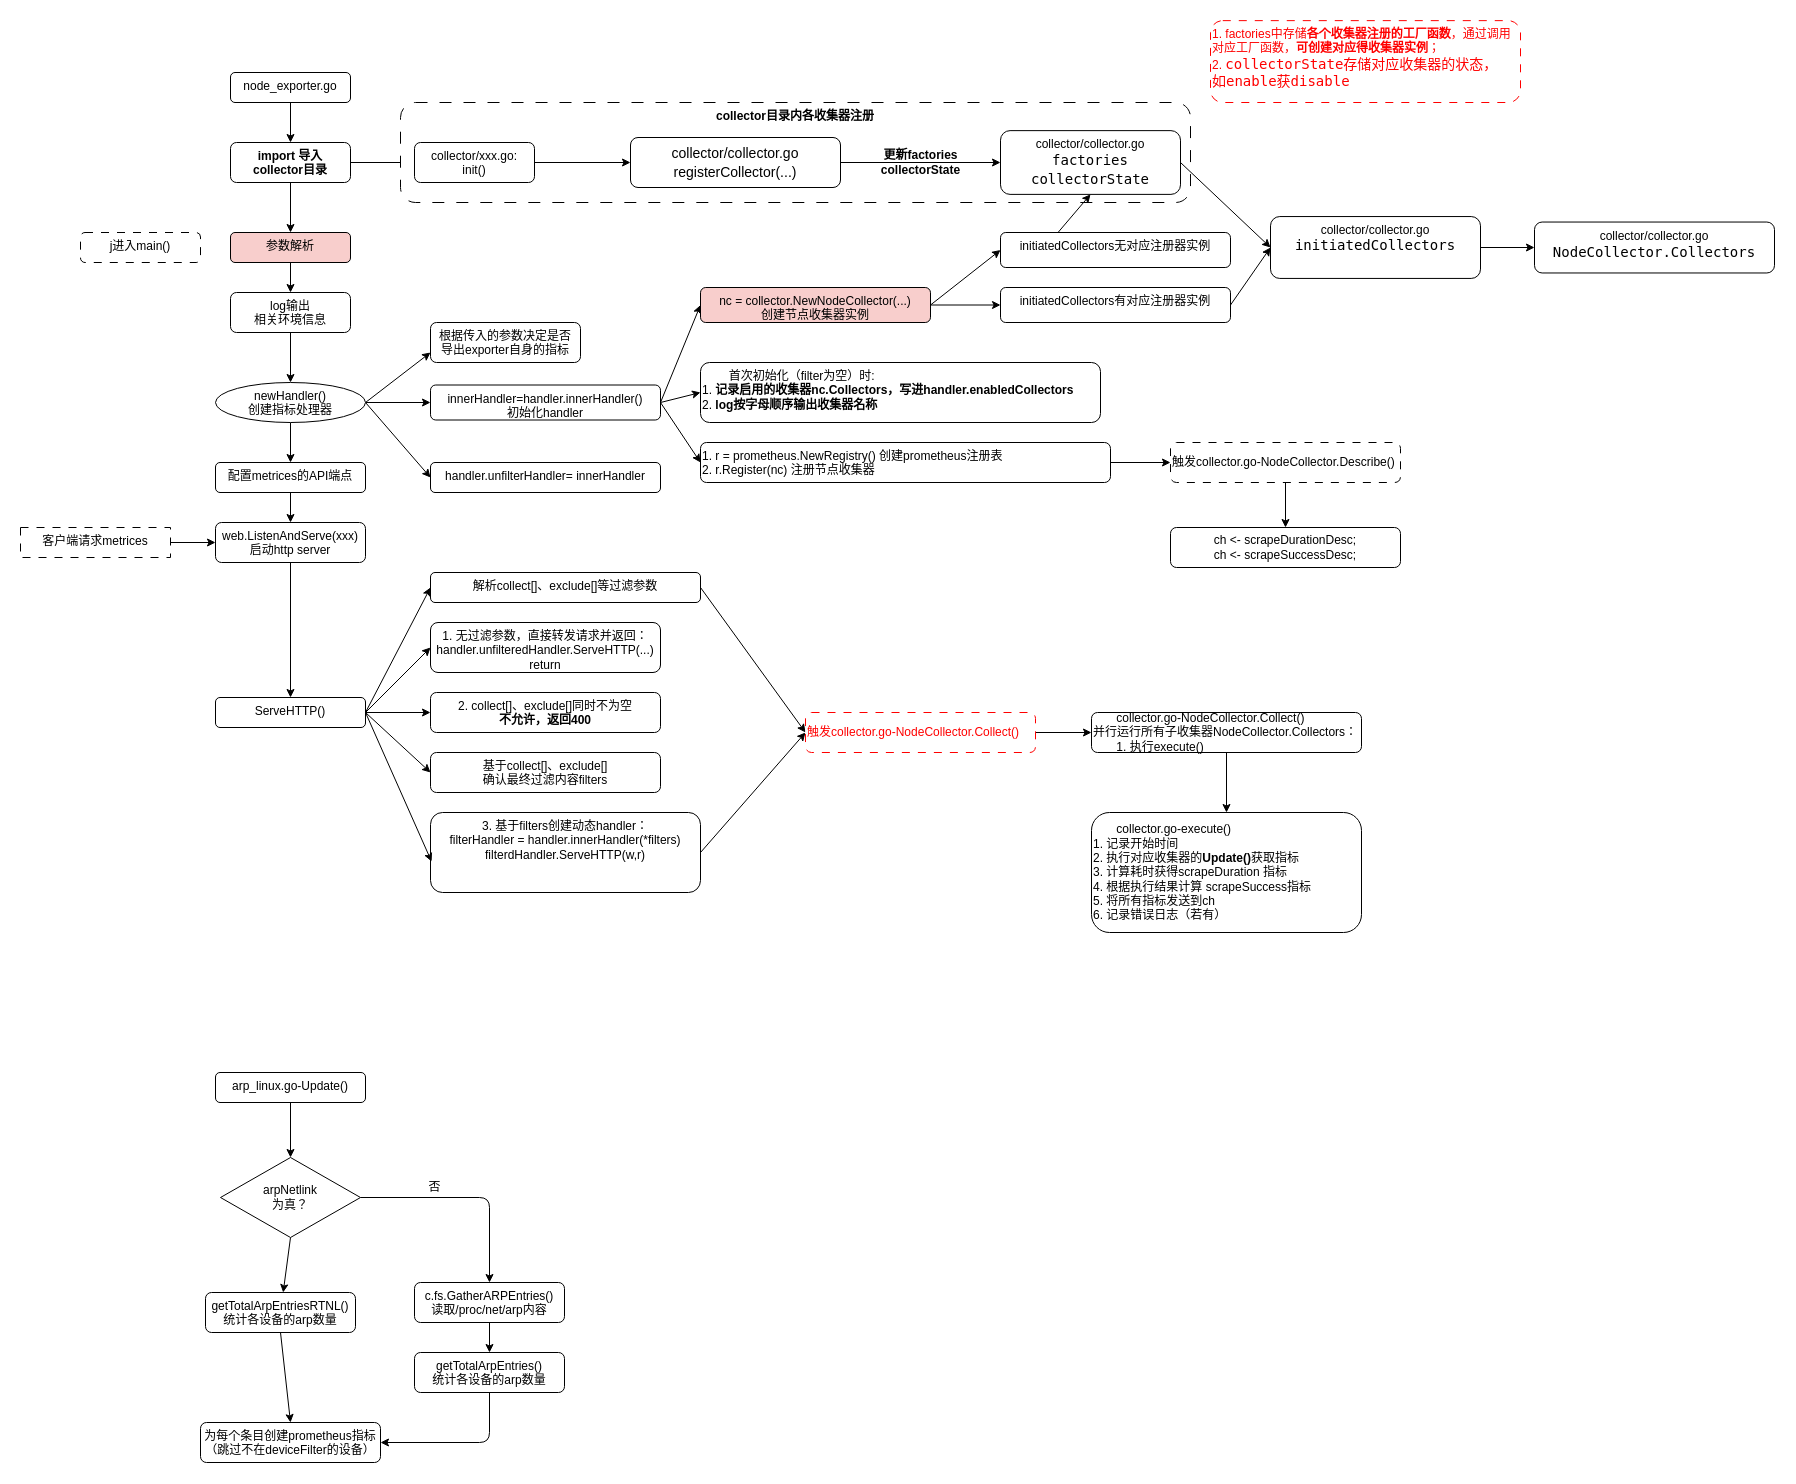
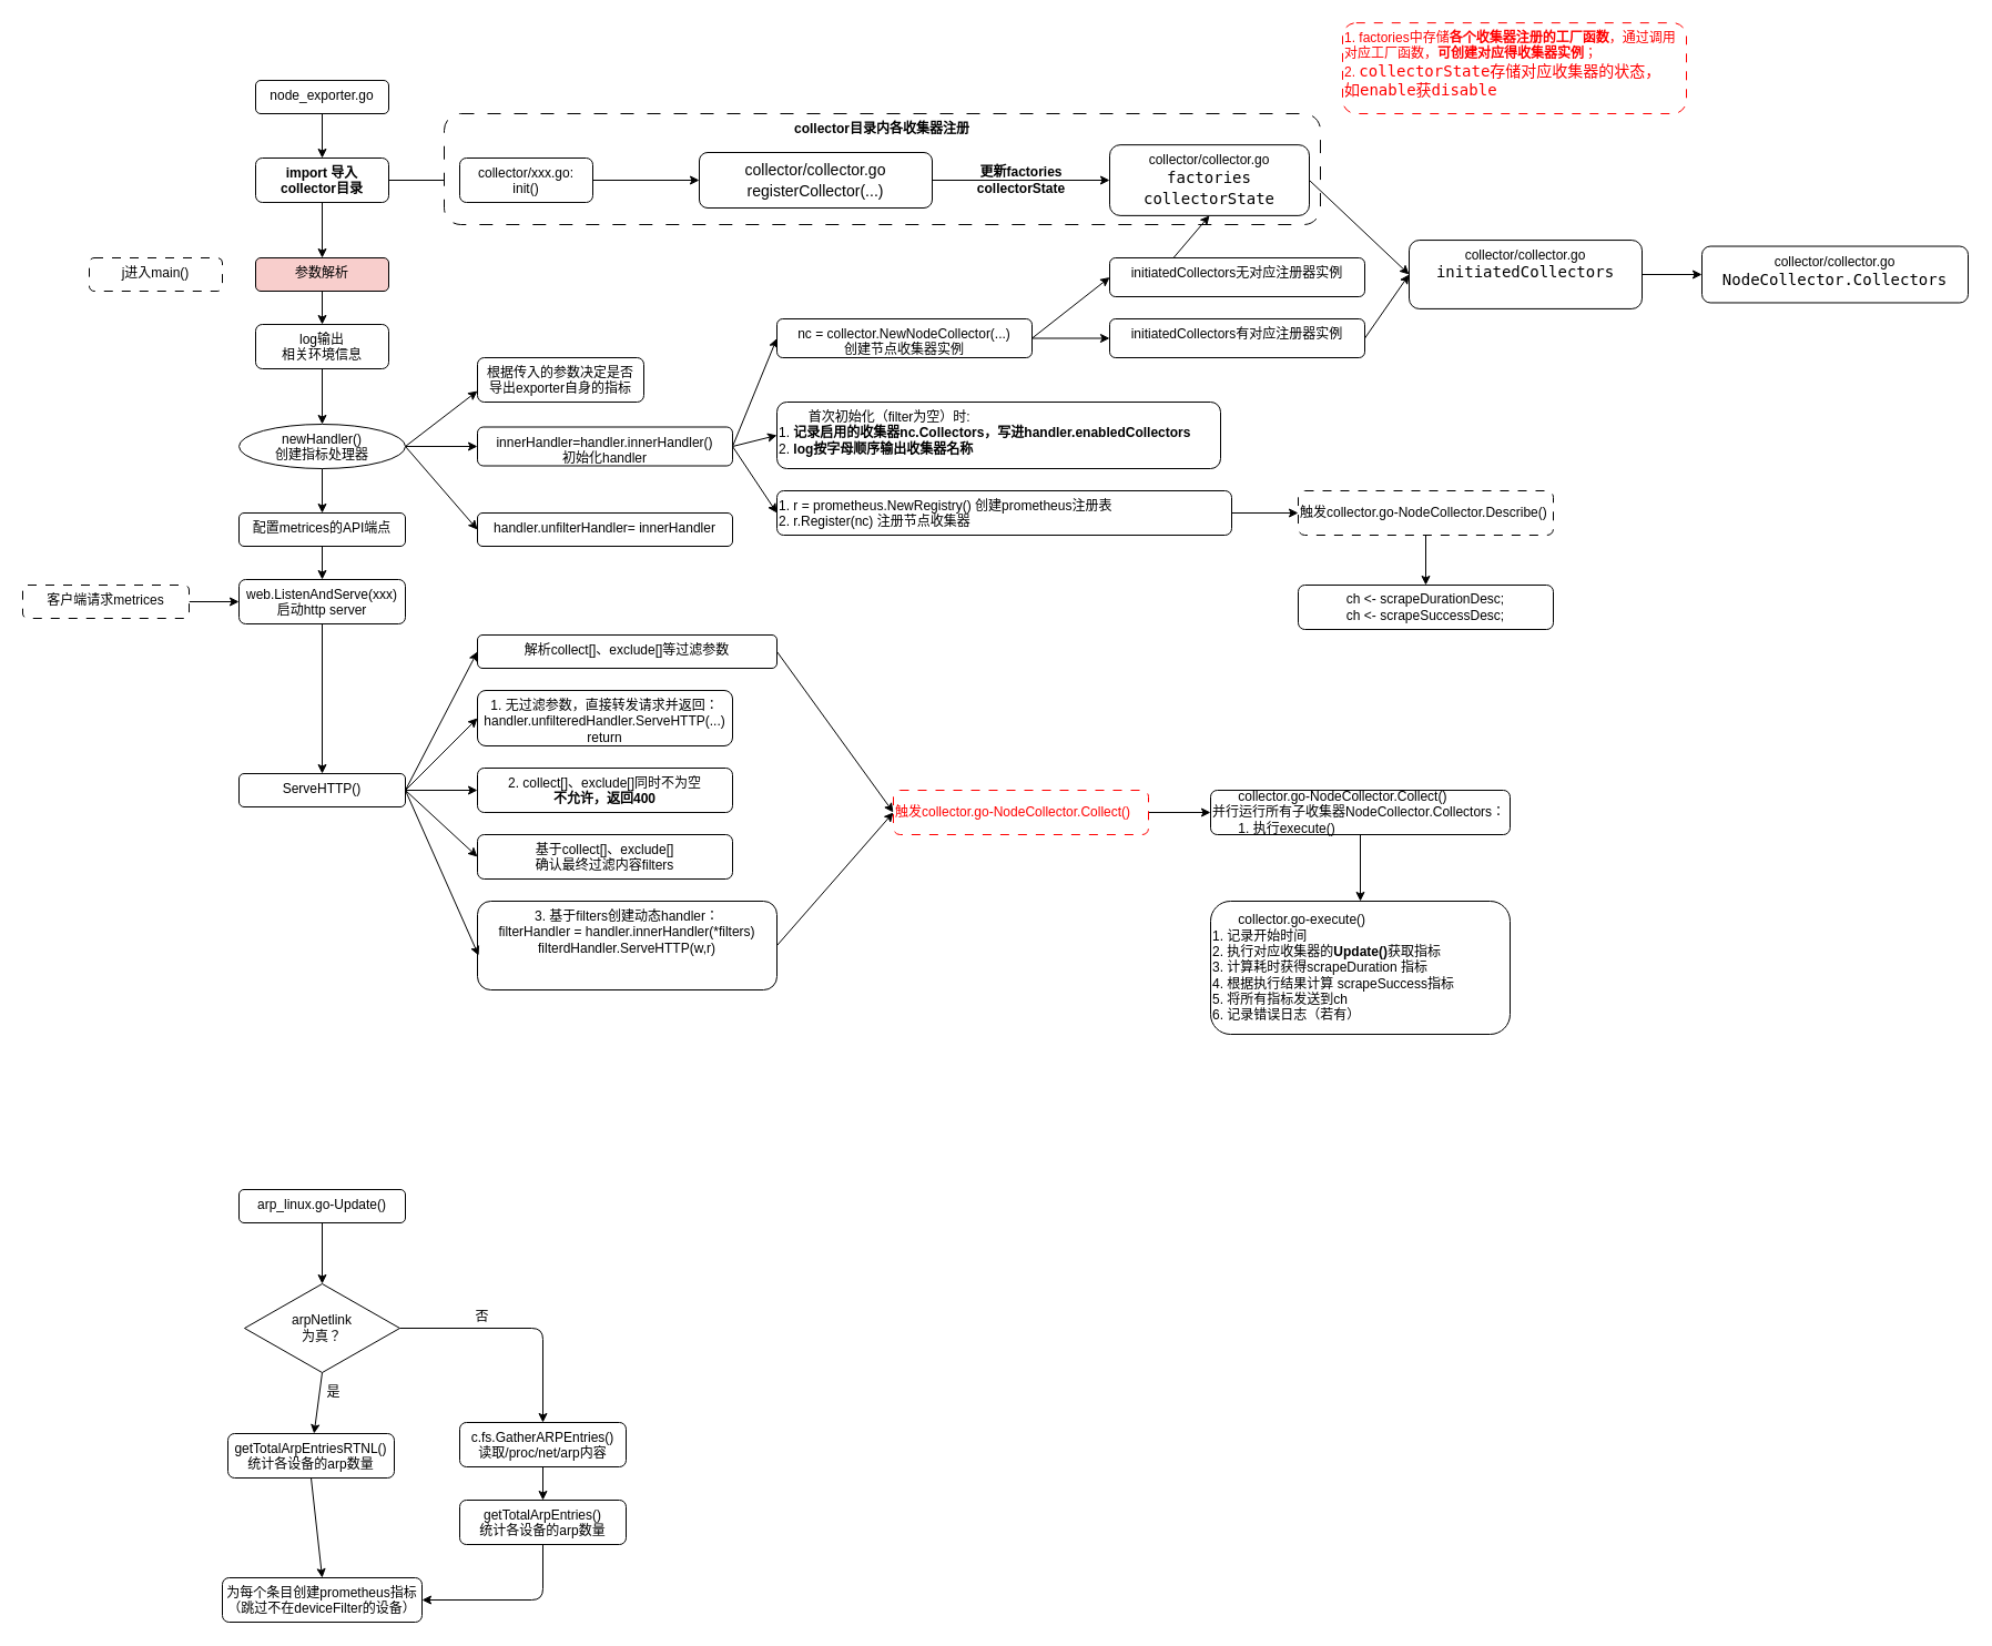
- <mxCell id="41" value="nc = collector.NewNodeCollector(...)&lt;div&gt;创建节点收集器实例&lt;/div&gt;" style="rounded=1;whiteSpace=wrap;html=1;verticalAlign=top;fontColor=#000000;labelBackgroundColor=none;fillColor=#f8cecc;" parent="1" vertex="1"><mxGeometry x="700" y="287" width="230" height="35" as="geometry" /></mxCell>
+ <mxCell id="41" value="nc = collector.NewNodeCollector(...)&lt;div&gt;创建节点收集器实例&lt;/div&gt;" style="rounded=1;whiteSpace=wrap;html=1;verticalAlign=top;fontColor=#000000;labelBackgroundColor=none;" parent="1" vertex="1"><mxGeometry x="700" y="287" width="230" height="35" as="geometry" /></mxCell>
- <mxCell id="33" value="客户端请求metrices" style="whiteSpace=wrap;html=1;verticalAlign=top;strokeColor=default;dashed=1;dashPattern=8 8;fontColor=#000000;labelBackgroundColor=none;rounded=0;" parent="1" vertex="1"><mxGeometry x="20" y="527" width="150" height="30" as="geometry" /></mxCell>
+ <mxCell id="33" value="客户端请求metrices" style="rounded=1;whiteSpace=wrap;html=1;verticalAlign=top;strokeColor=default;dashed=1;dashPattern=8 8;fontColor=#000000;labelBackgroundColor=none;" parent="1" vertex="1"><mxGeometry x="20" y="527" width="150" height="30" as="geometry" /></mxCell>
+ <mxCell id="79" value="是" style="text;html=1;align=center;verticalAlign=middle;resizable=0;points=[];autosize=1;strokeColor=none;fillColor=none;fontColor=#000000;labelBackgroundColor=none;" parent="1" vertex="1"><mxGeometry x="280" y="1240" width="40" height="30" as="geometry" /></mxCell>
